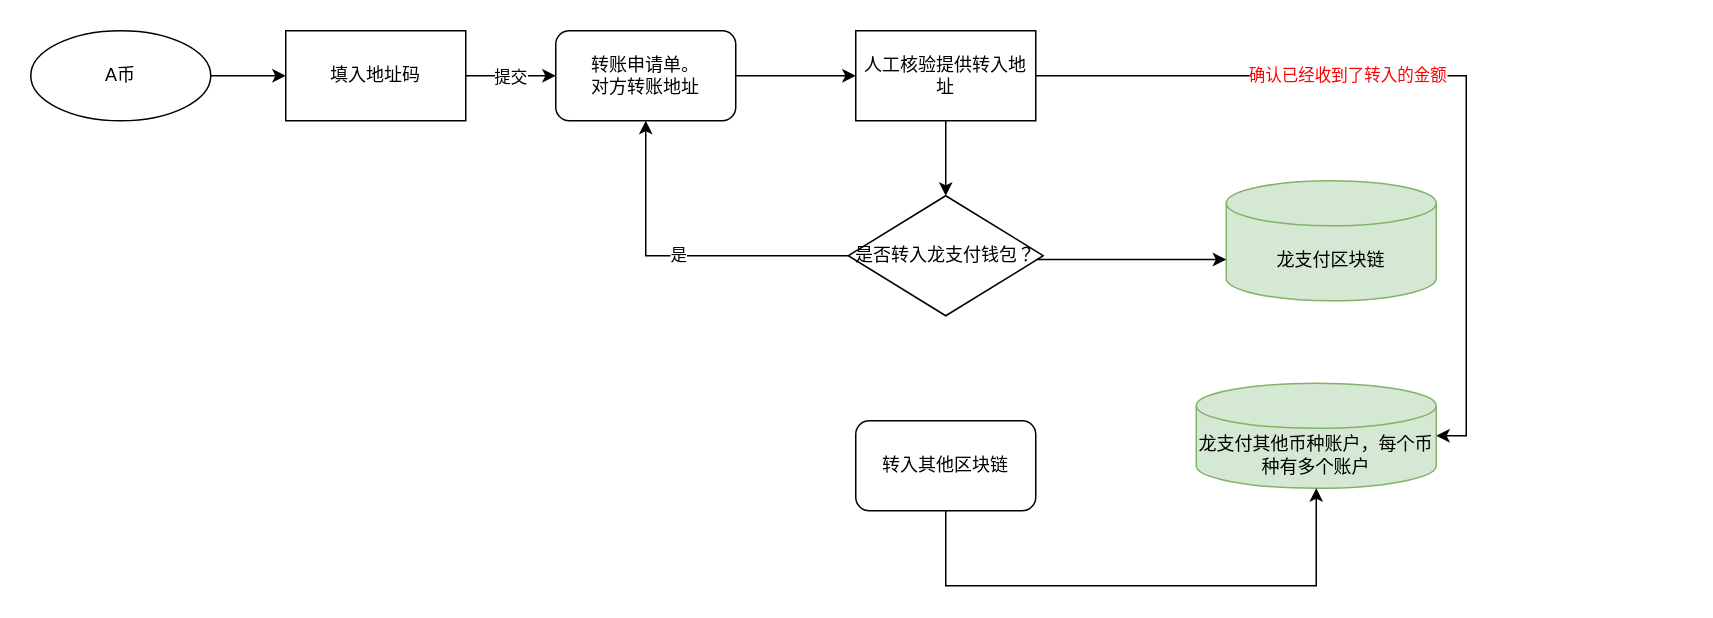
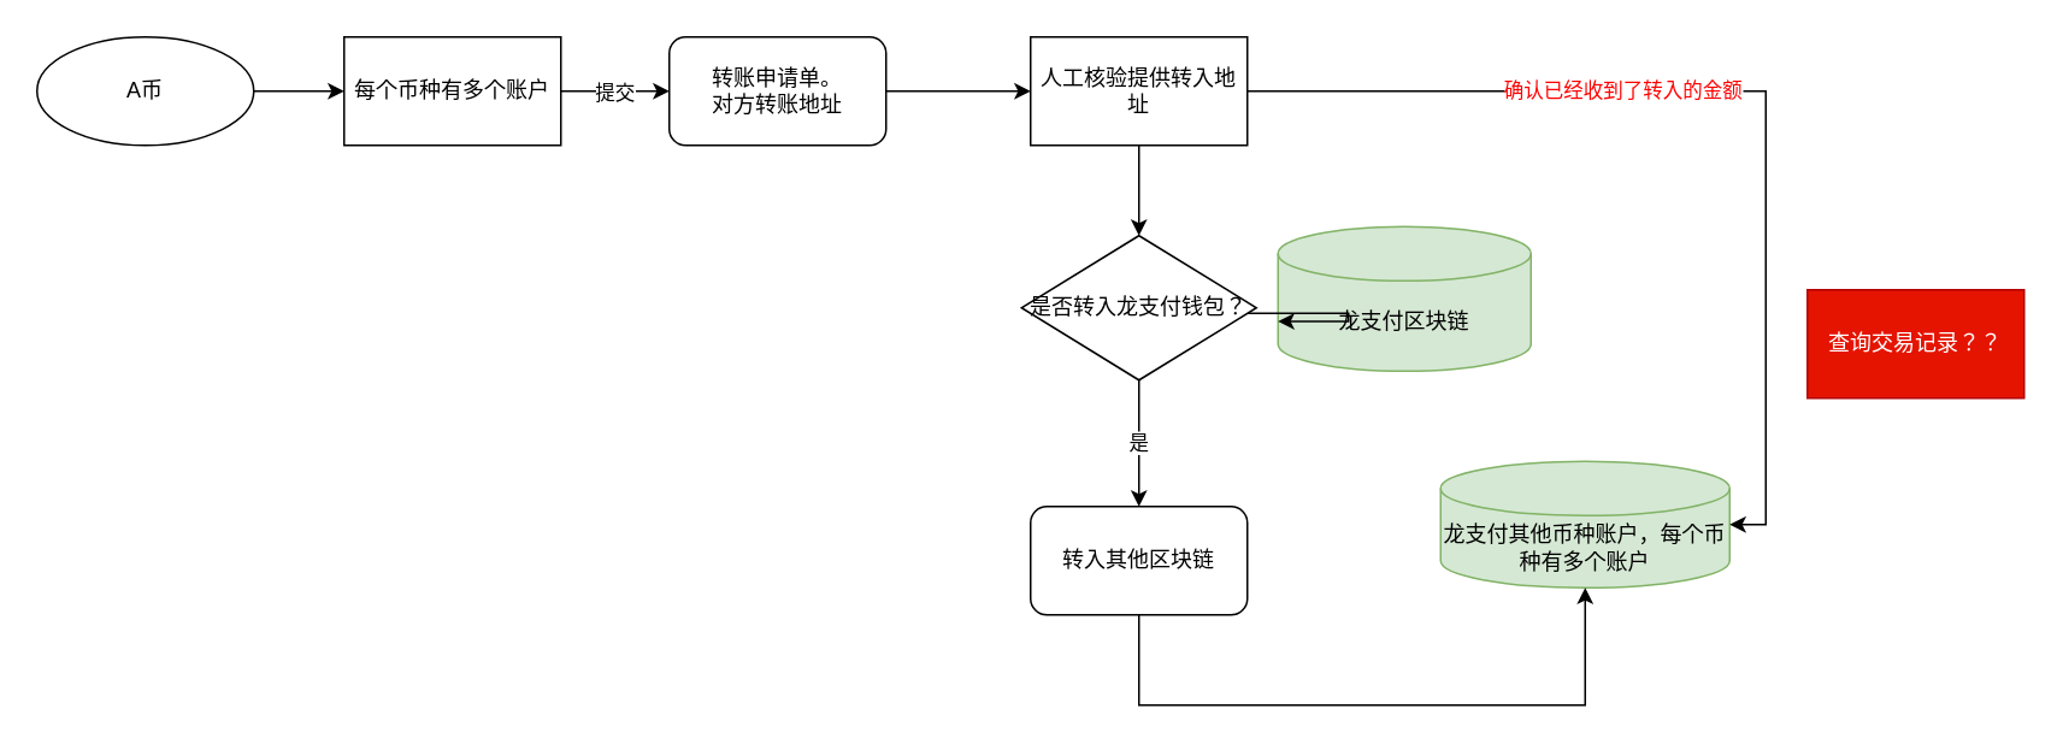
- <mxCell id="6" value="填入地址码" style="rounded=0;whiteSpace=wrap;html=1;" vertex="1" parent="1"><mxGeometry x="190" y="20" width="120" height="60" as="geometry" /></mxCell>
+ <mxCell id="6" value="每个币种有多个账户" style="rounded=0;whiteSpace=wrap;html=1;" vertex="1" parent="1"><mxGeometry x="190" y="20" width="120" height="60" as="geometry" /></mxCell>
- <mxCell id="7" value="龙支付区块链" style="shape=cylinder3;whiteSpace=wrap;html=1;boundedLbl=1;backgroundOutline=1;size=15;fillColor=#d5e8d4;strokeColor=#82b366;" vertex="1" parent="1"><mxGeometry x="817" y="120" width="140" height="80" as="geometry" /></mxCell>
+ <mxCell id="7" value="龙支付区块链" style="shape=cylinder3;whiteSpace=wrap;html=1;boundedLbl=1;backgroundOutline=1;size=15;fillColor=#d5e8d4;strokeColor=#82b366;" vertex="1" parent="1"><mxGeometry x="707" y="125" width="140" height="80" as="geometry" /></mxCell>
- <mxCell id="18" value="是" style="edgeStyle=orthogonalEdgeStyle;rounded=0;orthogonalLoop=1;jettySize=auto;html=1;" edge="1" parent="1" source="19" target="9"><mxGeometry relative="1" as="geometry" /></mxCell>
+ <mxCell id="18" value="是" style="edgeStyle=orthogonalEdgeStyle;rounded=0;orthogonalLoop=1;jettySize=auto;html=1;" edge="1" parent="1" source="19" target="20"><mxGeometry relative="1" as="geometry" /></mxCell>
+ <mxCell id="16" value="查询交易记录？？" style="rounded=0;whiteSpace=wrap;html=1;fillColor=#e51400;strokeColor=#B20000;fontColor=#ffffff;" vertex="1" parent="1"><mxGeometry x="1000" y="160" width="120" height="60" as="geometry" /></mxCell>
